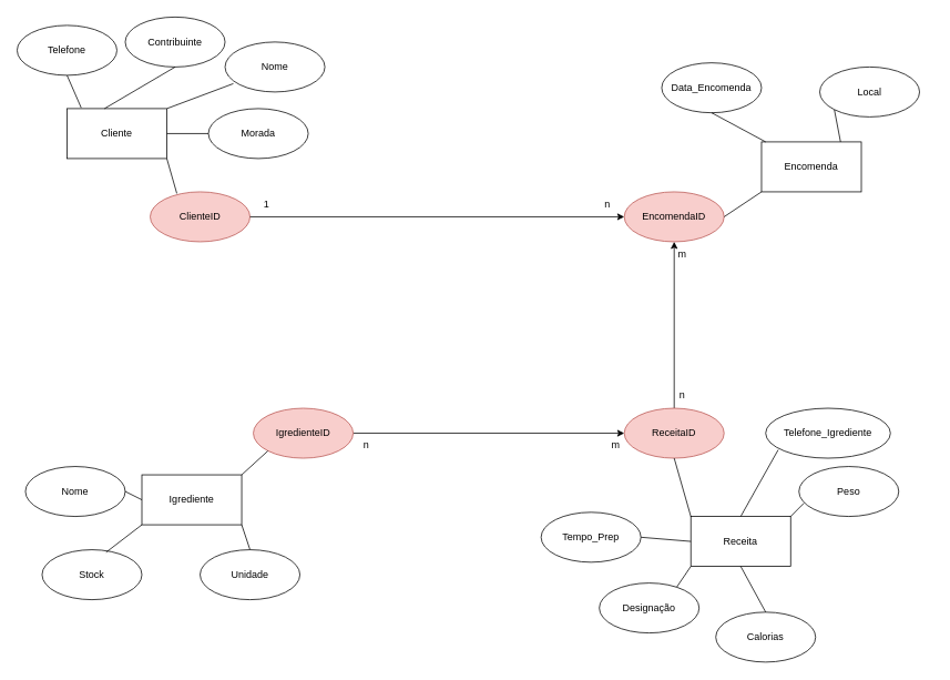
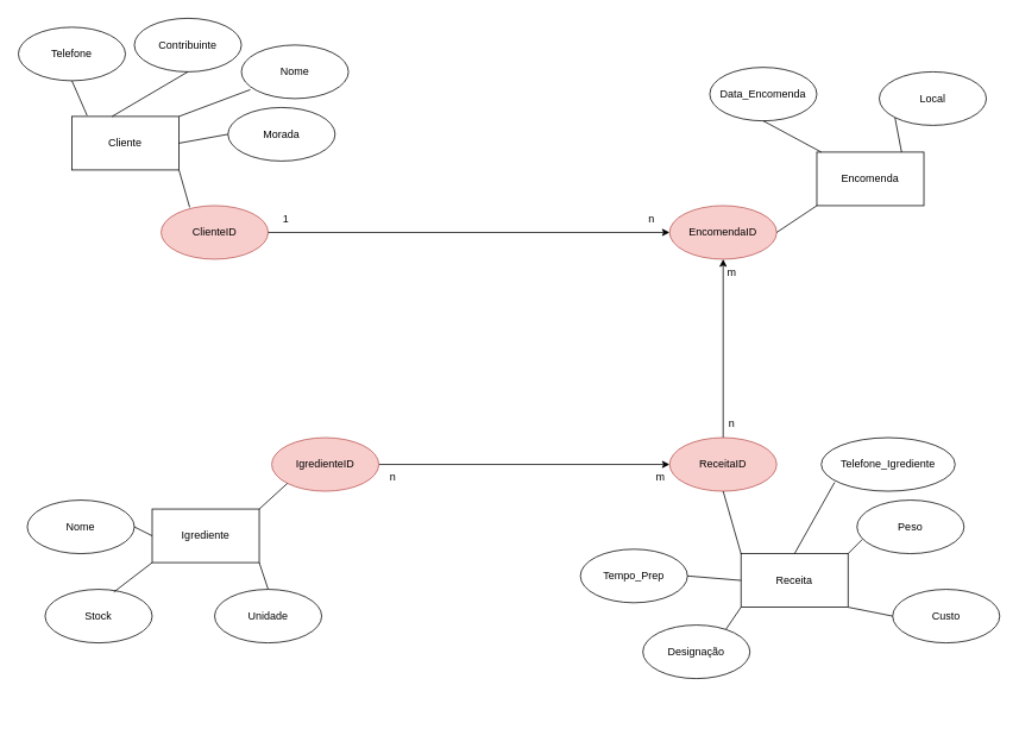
- <mxCell id="6" value="Morada" style="ellipse;whiteSpace=wrap;html=1;" parent="1" vertex="1"><mxGeometry x="250" y="130" width="120" height="60" as="geometry" /></mxCell>
+ <mxCell id="6" value="Morada" style="ellipse;whiteSpace=wrap;html=1;" parent="1" vertex="1"><mxGeometry x="255" y="120" width="120" height="60" as="geometry" /></mxCell>
+ <mxCell id="31" value="" style="endArrow=none;html=1;rounded=0;exitX=0;exitY=0.5;exitDx=0;exitDy=0;entryX=1;entryY=1;entryDx=0;entryDy=0;" parent="1" source="24" target="4" edge="1"><mxGeometry width="50" height="50" relative="1" as="geometry"><mxPoint x="930" y="745" as="sourcePoint" /><mxPoint x="900" y="690" as="targetPoint" /></mxGeometry></mxCell>
+ <mxCell id="24" value="Custo" style="ellipse;whiteSpace=wrap;html=1;" parent="1" vertex="1"><mxGeometry x="1000" y="660" width="120" height="60" as="geometry" /></mxCell>
- <mxCell id="30" value="" style="endArrow=none;html=1;rounded=0;exitX=0.5;exitY=0;exitDx=0;exitDy=0;entryX=0.5;entryY=1;entryDx=0;entryDy=0;" parent="1" source="23" target="4" edge="1"><mxGeometry width="50" height="50" relative="1" as="geometry"><mxPoint x="823" y="715" as="sourcePoint" /><mxPoint x="840" y="690" as="targetPoint" /></mxGeometry></mxCell>
- <mxCell id="23" value="Calorias" style="ellipse;whiteSpace=wrap;html=1;" parent="1" vertex="1"><mxGeometry x="860" y="735" width="120" height="60" as="geometry" /></mxCell>
